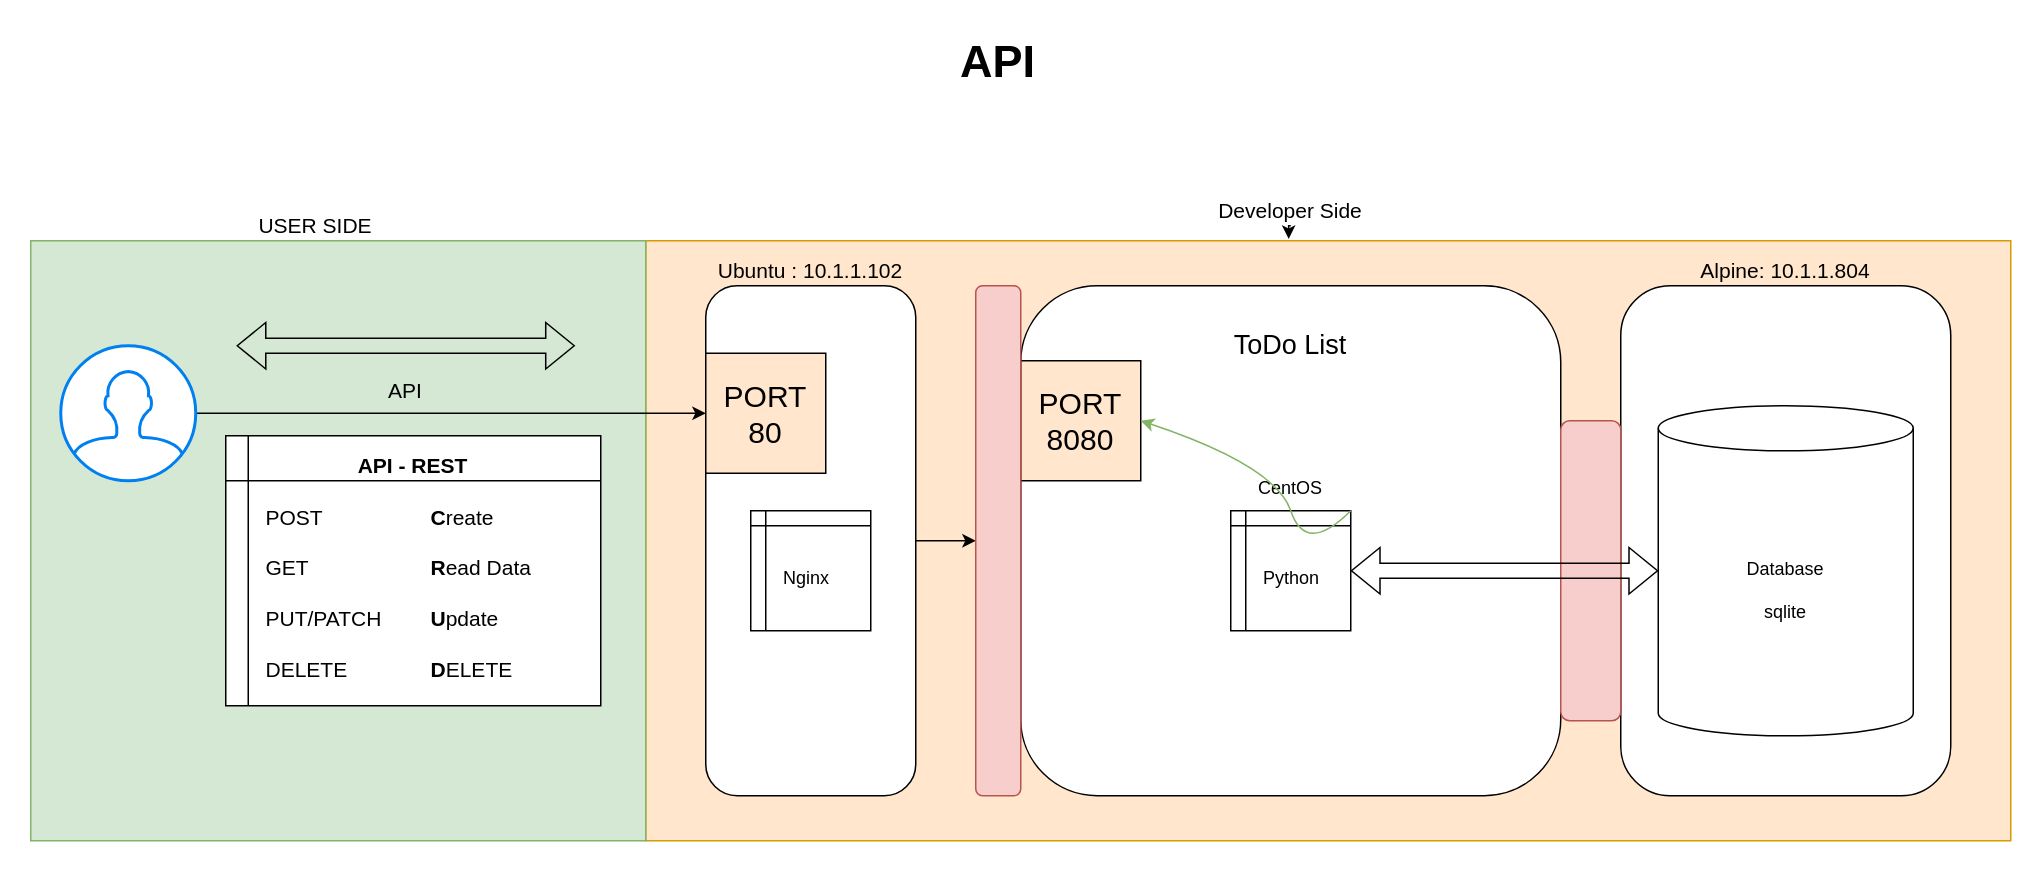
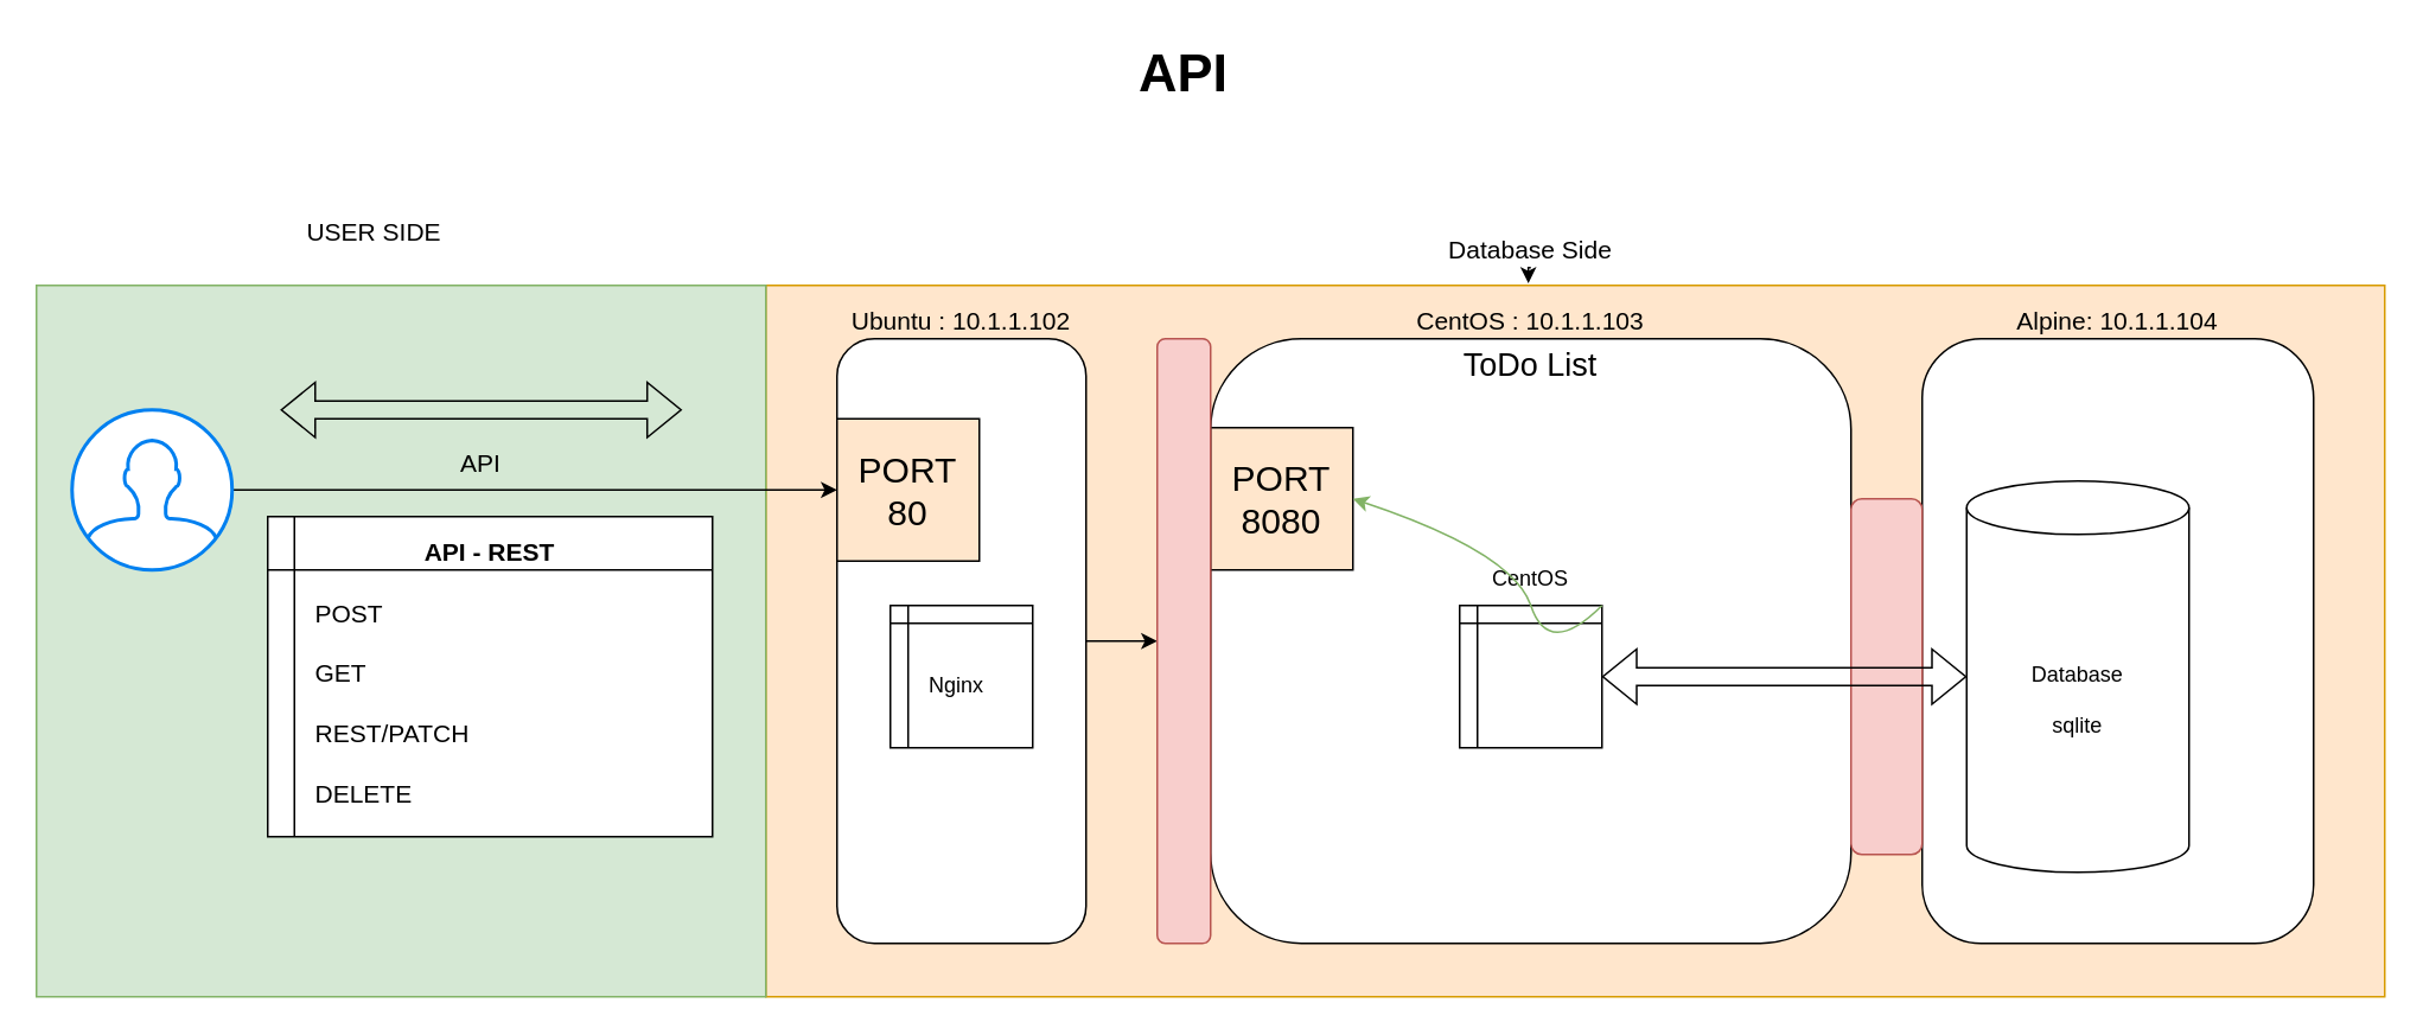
- <mxCell id="25" value="&lt;span style=&quot;font-size: 14px;&quot;&gt;Developer Side&lt;/span&gt;" style="text;html=1;strokeColor=none;fillColor=none;align=center;verticalAlign=middle;whiteSpace=wrap;rounded=0;" vertex="1" parent="1"><mxGeometry x="800" y="130" width="120" height="20" as="geometry" /></mxCell>
+ <mxCell id="25" value="&lt;span style=&quot;font-size: 14px;&quot;&gt;Database Side&lt;/span&gt;" style="text;html=1;strokeColor=none;fillColor=none;align=center;verticalAlign=middle;whiteSpace=wrap;rounded=0;" vertex="1" parent="1"><mxGeometry x="800" y="130" width="120" height="20" as="geometry" /></mxCell>
- <mxCell id="23" value="&lt;font style=&quot;font-size: 14px;&quot;&gt;USER SIDE&lt;/font&gt;" style="text;html=1;strokeColor=none;fillColor=none;align=center;verticalAlign=middle;whiteSpace=wrap;rounded=0;" vertex="1" parent="1"><mxGeometry x="150" y="140" width="120" height="20" as="geometry" /></mxCell>
+ <mxCell id="23" value="&lt;font style=&quot;font-size: 14px;&quot;&gt;USER SIDE&lt;/font&gt;" style="text;html=1;strokeColor=none;fillColor=none;align=center;verticalAlign=middle;whiteSpace=wrap;rounded=0;" vertex="1" parent="1"><mxGeometry x="150" y="120" width="120" height="20" as="geometry" /></mxCell>
+ <mxCell id="28" value="&lt;span style=&quot;font-size: 14px;&quot;&gt;CentOS : 10.1.1.103&lt;/span&gt;" style="text;html=1;strokeColor=none;fillColor=none;align=center;verticalAlign=middle;whiteSpace=wrap;rounded=0;" vertex="1" parent="1"><mxGeometry x="765" y="170" width="190" height="20" as="geometry" /></mxCell>
- <mxCell id="4" value="&lt;span style=&quot;font-size: 14px;&quot;&gt;Alpine: 10.1.1.804&lt;/span&gt;" style="text;html=1;strokeColor=none;fillColor=none;align=center;verticalAlign=middle;whiteSpace=wrap;rounded=0;" vertex="1" parent="1"><mxGeometry x="1095" y="170" width="190" height="20" as="geometry" /></mxCell>
+ <mxCell id="4" value="&lt;span style=&quot;font-size: 14px;&quot;&gt;Alpine: 10.1.1.104&lt;/span&gt;" style="text;html=1;strokeColor=none;fillColor=none;align=center;verticalAlign=middle;whiteSpace=wrap;rounded=0;" vertex="1" parent="1"><mxGeometry x="1095" y="170" width="190" height="20" as="geometry" /></mxCell>
- <mxCell id="15" value="&lt;font style=&quot;font-size: 18px;&quot;&gt;ToDo List&lt;/font&gt;" style="text;html=1;strokeColor=none;fillColor=none;align=center;verticalAlign=middle;whiteSpace=wrap;rounded=0;" vertex="1" parent="1"><mxGeometry x="780" y="215" width="160" height="30" as="geometry" /></mxCell>
+ <mxCell id="15" value="&lt;font style=&quot;font-size: 18px;&quot;&gt;ToDo List&lt;/font&gt;" style="text;html=1;strokeColor=none;fillColor=none;align=center;verticalAlign=middle;whiteSpace=wrap;rounded=0;" vertex="1" parent="1"><mxGeometry x="780" y="190" width="160" height="30" as="geometry" /></mxCell>
- <mxCell id="8" value="Database&lt;br&gt;&lt;br&gt;sqlite" style="shape=cylinder3;whiteSpace=wrap;html=1;boundedLbl=1;backgroundOutline=1;size=15;" vertex="1" parent="1"><mxGeometry x="1105" y="270" width="170" height="220" as="geometry" /></mxCell>
+ <mxCell id="8" value="Database&lt;br&gt;&lt;br&gt;sqlite" style="shape=cylinder3;whiteSpace=wrap;html=1;boundedLbl=1;backgroundOutline=1;size=15;" vertex="1" parent="1"><mxGeometry x="1105" y="270" width="125" height="220" as="geometry" /></mxCell>
- <mxCell id="21" value="Python" style="text;html=1;strokeColor=none;fillColor=none;align=left;verticalAlign=middle;whiteSpace=wrap;rounded=0;" vertex="1" parent="1"><mxGeometry x="840" y="350" width="50" height="70" as="geometry" /></mxCell>
- <mxCell id="19" value="&lt;font style=&quot;font-size: 14px;&quot;&gt;POST&lt;br&gt;&lt;br&gt;GET&lt;br&gt;&lt;br&gt;PUT/PATCH&lt;br&gt;&lt;br&gt;DELETE&lt;br&gt;&lt;/font&gt;" style="text;html=1;strokeColor=none;fillColor=none;align=left;verticalAlign=middle;whiteSpace=wrap;rounded=0;" vertex="1" parent="1"><mxGeometry x="175" y="330" width="95" height="130" as="geometry" /></mxCell>
+ <mxCell id="19" value="&lt;font style=&quot;font-size: 14px;&quot;&gt;POST&lt;br&gt;&lt;br&gt;GET&lt;br&gt;&lt;br&gt;REST/PATCH&lt;br&gt;&lt;br&gt;DELETE&lt;br&gt;&lt;/font&gt;" style="text;html=1;strokeColor=none;fillColor=none;align=left;verticalAlign=middle;whiteSpace=wrap;rounded=0;" vertex="1" parent="1"><mxGeometry x="175" y="330" width="95" height="130" as="geometry" /></mxCell>
- <mxCell id="20" value="&lt;font style=&quot;font-size: 14px;&quot;&gt;&lt;b&gt;C&lt;/b&gt;reate&lt;br&gt;&lt;br&gt;&lt;b&gt;R&lt;/b&gt;ead Data&lt;br style=&quot;border-color: var(--border-color);&quot;&gt;&lt;br&gt;&lt;b&gt;U&lt;/b&gt;pdate&lt;br&gt;&lt;br&gt;&lt;b&gt;D&lt;/b&gt;ELETE&lt;br&gt;&lt;/font&gt;" style="text;html=1;strokeColor=none;fillColor=none;align=left;verticalAlign=middle;whiteSpace=wrap;rounded=0;" vertex="1" parent="1"><mxGeometry x="285" y="330" width="80" height="130" as="geometry" /></mxCell>
